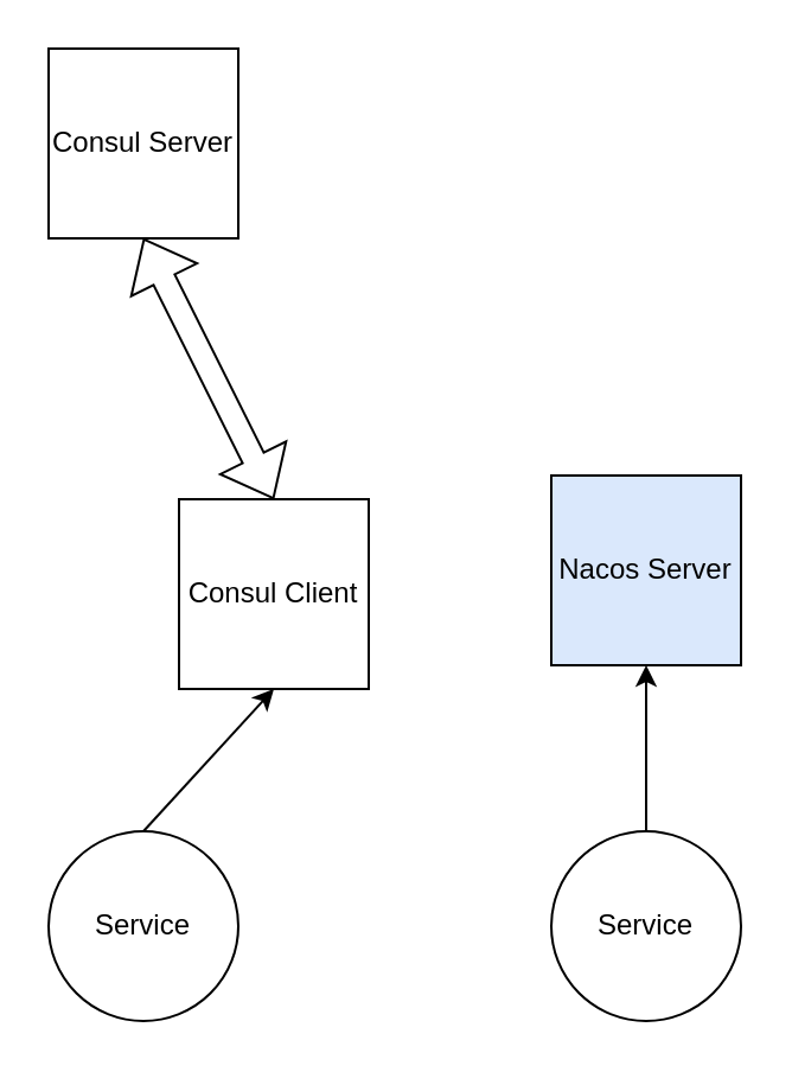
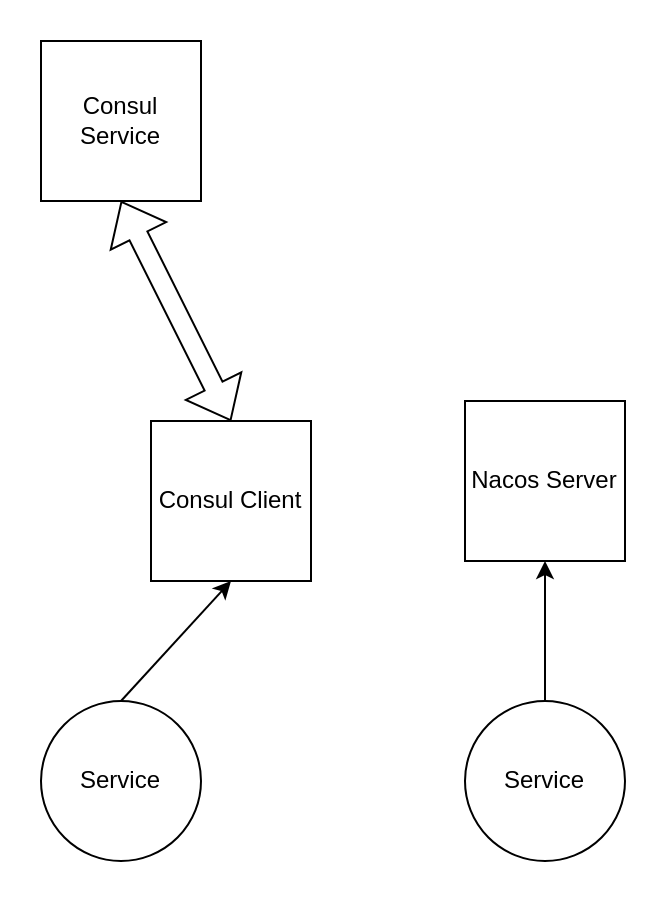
- <mxCell id="2" value="Consul Server" style="whiteSpace=wrap;html=1;aspect=fixed;" vertex="1" parent="1"><mxGeometry x="20" y="20" width="80" height="80" as="geometry" /></mxCell>
+ <mxCell id="2" value="Consul Service" style="whiteSpace=wrap;html=1;aspect=fixed;" vertex="1" parent="1"><mxGeometry x="20" y="20" width="80" height="80" as="geometry" /></mxCell>
- <mxCell id="7" value="Nacos Server" style="whiteSpace=wrap;html=1;aspect=fixed;fillColor=#dae8fc;" vertex="1" parent="1"><mxGeometry x="232" y="200" width="80" height="80" as="geometry" /></mxCell>
+ <mxCell id="7" value="Nacos Server" style="whiteSpace=wrap;html=1;aspect=fixed;" vertex="1" parent="1"><mxGeometry x="232" y="200" width="80" height="80" as="geometry" /></mxCell>
